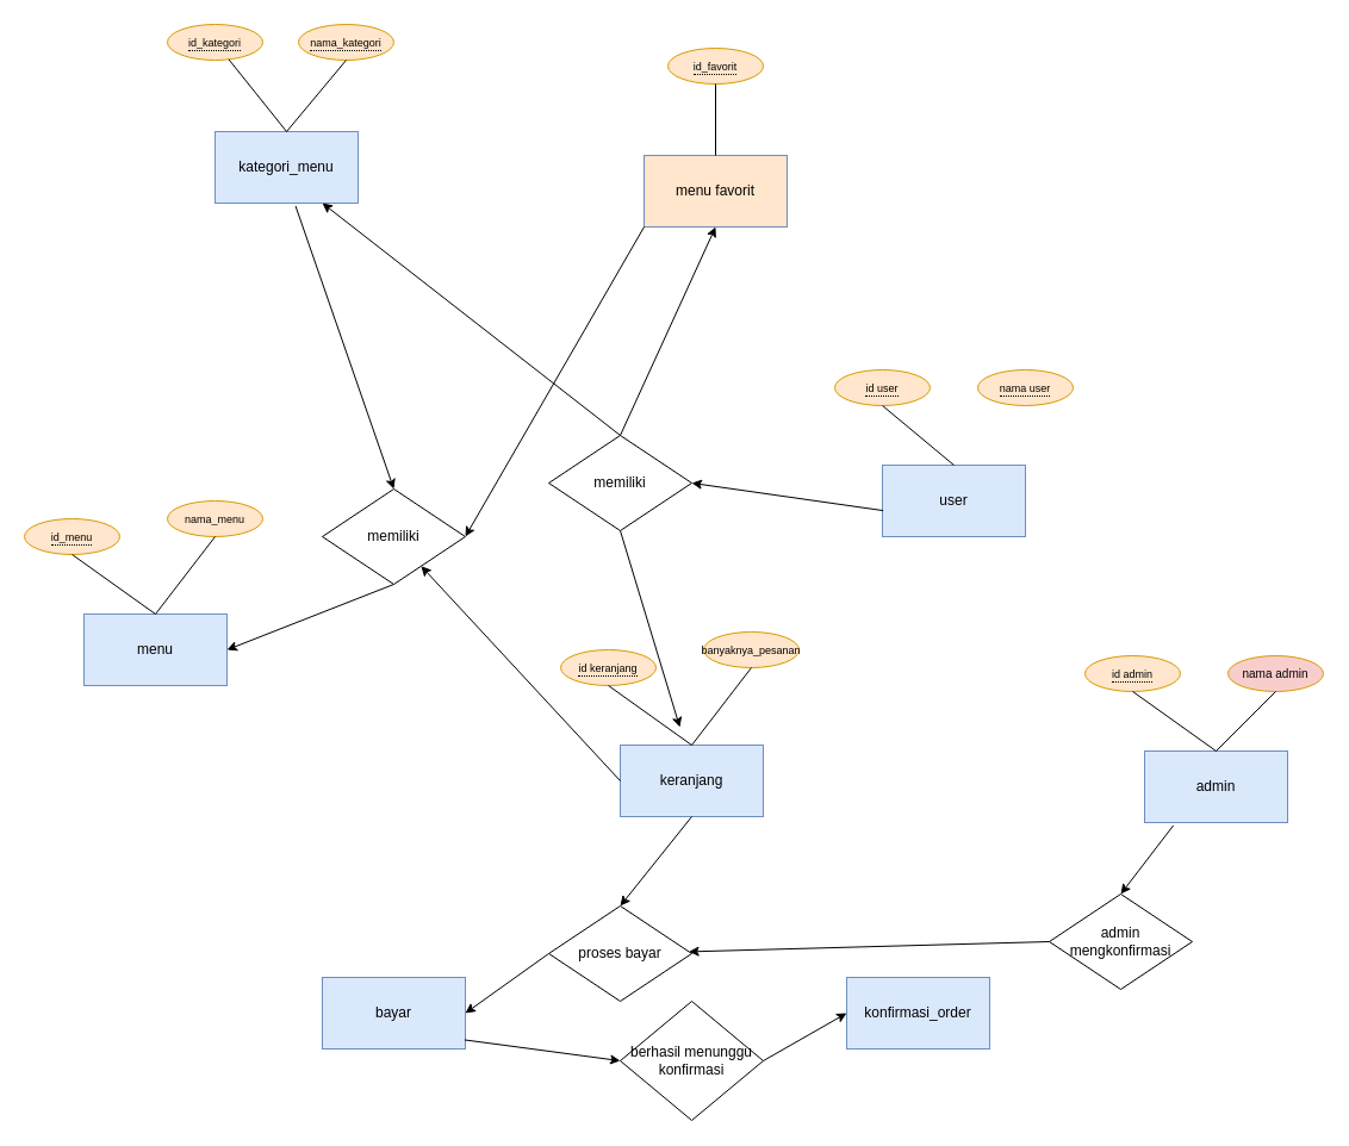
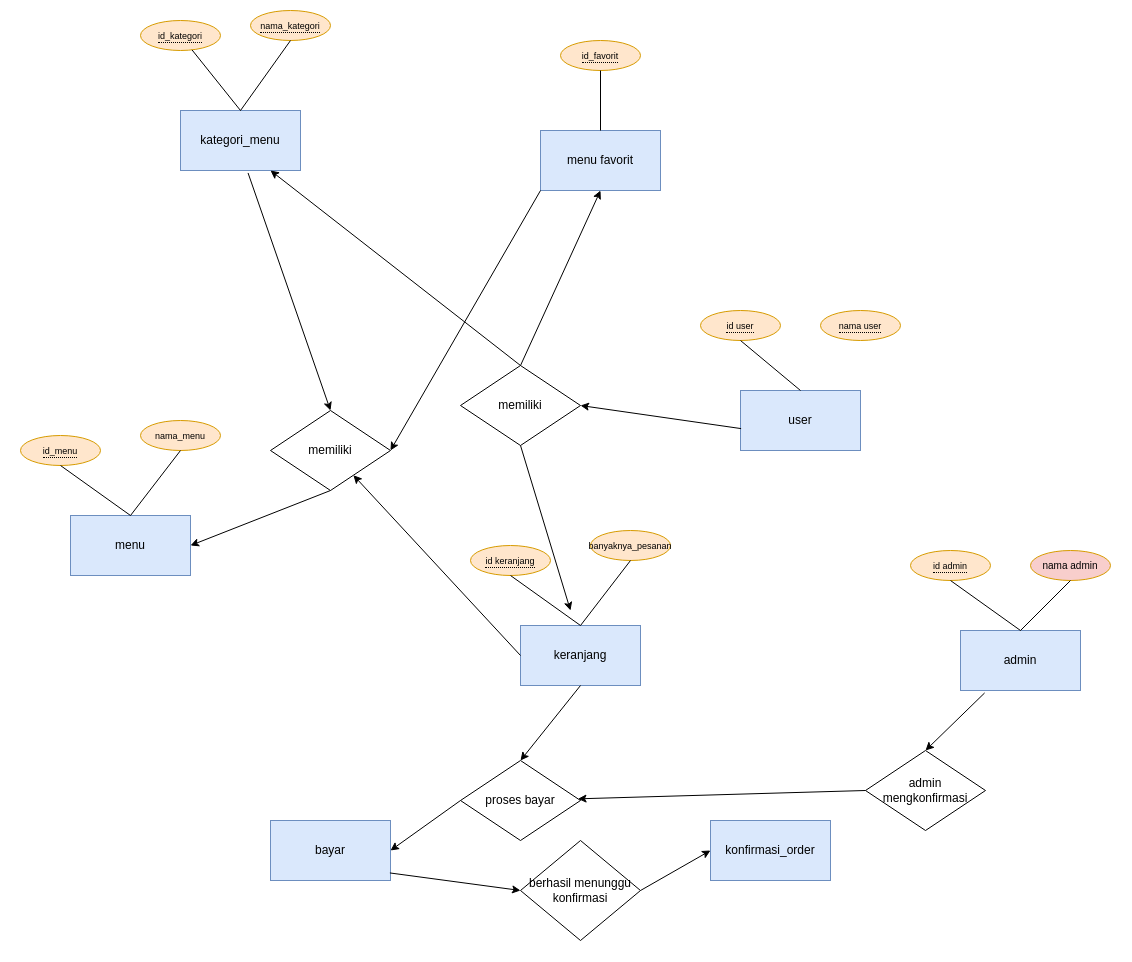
- <mxCell id="9" value="&lt;span style=&quot;border-bottom: 1px dotted&quot;&gt;&lt;font style=&quot;font-size: 9px&quot;&gt;nama_kategori&lt;/font&gt;&lt;/span&gt;" style="ellipse;whiteSpace=wrap;html=1;align=center;fillColor=#ffe6cc;strokeColor=#d79b00;" parent="1" vertex="1"><mxGeometry x="250" y="20" width="80" height="30" as="geometry" /></mxCell>
+ <mxCell id="9" value="&lt;span style=&quot;border-bottom: 1px dotted&quot;&gt;&lt;font style=&quot;font-size: 9px&quot;&gt;nama_kategori&lt;/font&gt;&lt;/span&gt;" style="ellipse;whiteSpace=wrap;html=1;align=center;fillColor=#ffe6cc;strokeColor=#d79b00;" parent="1" vertex="1"><mxGeometry x="250" y="10" width="80" height="30" as="geometry" /></mxCell>
- <mxCell id="5" value="menu favorit" style="rounded=0;whiteSpace=wrap;html=1;fillColor=#ffe6cc;strokeColor=#6c8ebf;" parent="1" vertex="1"><mxGeometry x="540" y="130" width="120" height="60" as="geometry" /></mxCell>
+ <mxCell id="5" value="menu favorit" style="rounded=0;whiteSpace=wrap;html=1;fillColor=#dae8fc;strokeColor=#6c8ebf;" parent="1" vertex="1"><mxGeometry x="540" y="130" width="120" height="60" as="geometry" /></mxCell>
- <mxCell id="47" value="admin mengkonfirmasi" style="rhombus;whiteSpace=wrap;html=1;" vertex="1" parent="1"><mxGeometry x="880" y="750" width="120" height="80" as="geometry" /></mxCell>
+ <mxCell id="47" value="admin mengkonfirmasi" style="rhombus;whiteSpace=wrap;html=1;" vertex="1" parent="1"><mxGeometry x="865" y="750" width="120" height="80" as="geometry" /></mxCell>
